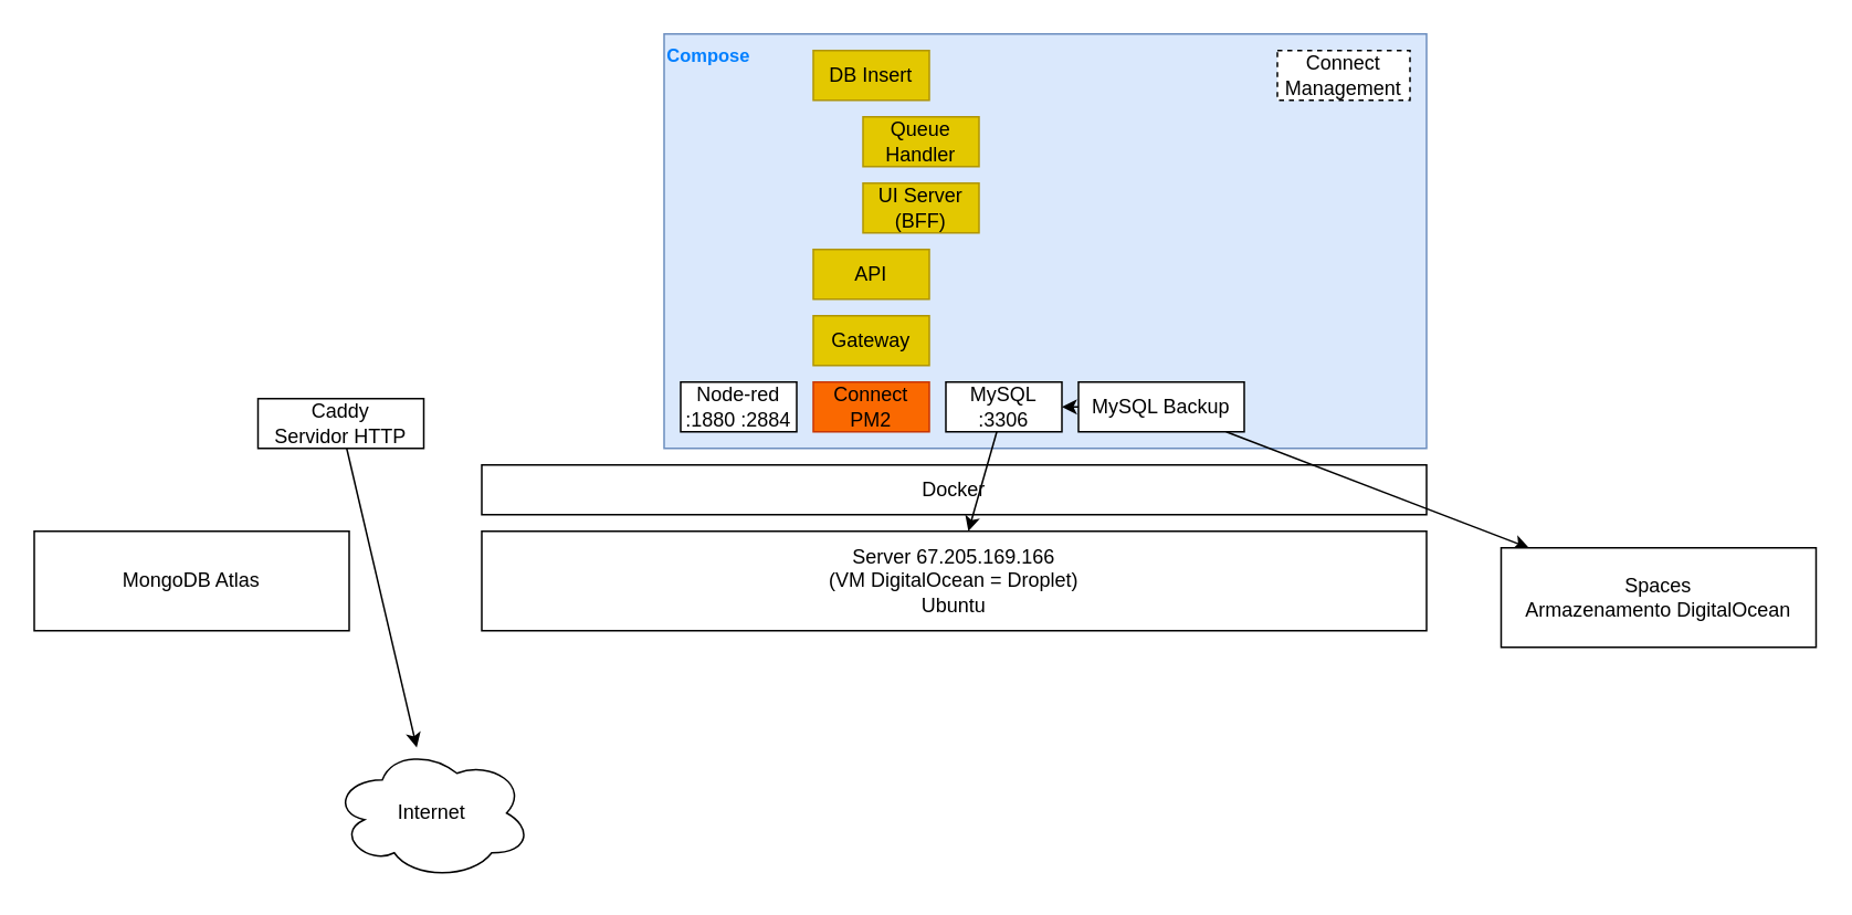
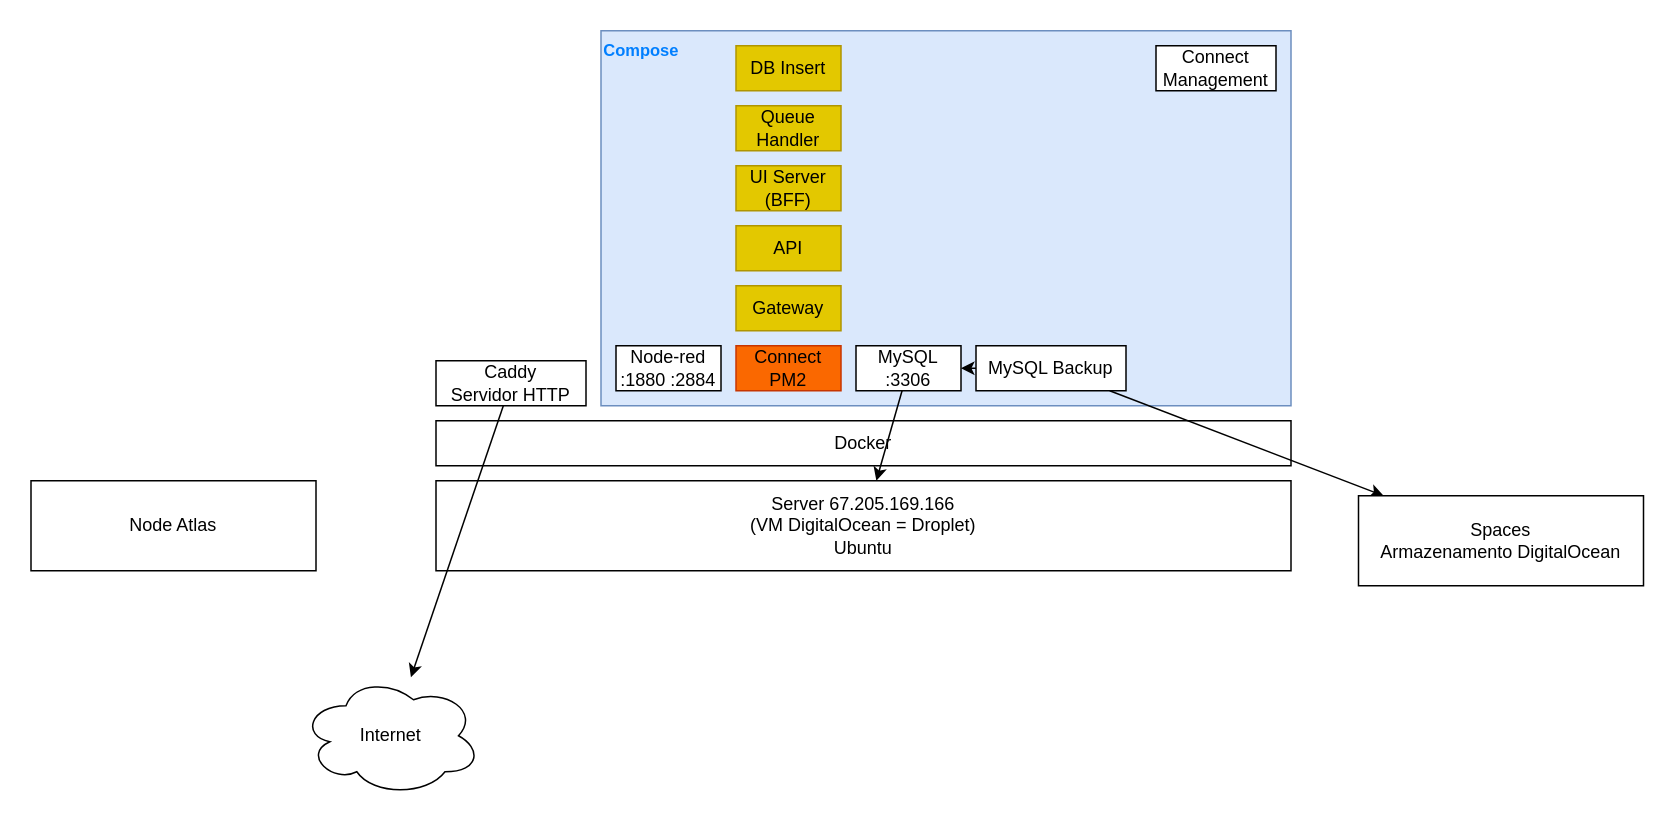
- <mxCell id="15" value="Connect Management" style="rounded=0;whiteSpace=wrap;html=1;dashed=1;" parent="1" vertex="1"><mxGeometry x="770" y="30" width="80" height="30" as="geometry" /></mxCell>
+ <mxCell id="15" value="Connect Management" style="rounded=0;whiteSpace=wrap;html=1;dashed=0;" parent="1" vertex="1"><mxGeometry x="770" y="30" width="80" height="30" as="geometry" /></mxCell>
- <mxCell id="18" value="Queue Handler" style="rounded=0;whiteSpace=wrap;html=1;fillColor=#e3c800;fontColor=#000000;strokeColor=#B09500;" parent="1" vertex="1"><mxGeometry x="520" y="70" width="70" height="30" as="geometry" /></mxCell>
+ <mxCell id="18" value="Queue Handler" style="rounded=0;whiteSpace=wrap;html=1;fillColor=#e3c800;fontColor=#000000;strokeColor=#B09500;" parent="1" vertex="1"><mxGeometry x="490" y="70" width="70" height="30" as="geometry" /></mxCell>
- <mxCell id="21" value="UI Server&lt;br&gt;(BFF)" style="rounded=0;whiteSpace=wrap;html=1;fillColor=#e3c800;fontColor=#000000;strokeColor=#B09500;" parent="1" vertex="1"><mxGeometry x="520" y="110" width="70" height="30" as="geometry" /></mxCell>
+ <mxCell id="21" value="UI Server&lt;br&gt;(BFF)" style="rounded=0;whiteSpace=wrap;html=1;fillColor=#e3c800;fontColor=#000000;strokeColor=#B09500;" parent="1" vertex="1"><mxGeometry x="490" y="110" width="70" height="30" as="geometry" /></mxCell>
- <mxCell id="6" value="Caddy&lt;br&gt;Servidor HTTP" style="rounded=0;whiteSpace=wrap;html=1;" parent="1" vertex="1"><mxGeometry x="155" y="240" width="100" height="30" as="geometry" /></mxCell>
+ <mxCell id="6" value="Caddy&lt;br&gt;Servidor HTTP" style="rounded=0;whiteSpace=wrap;html=1;" parent="1" vertex="1"><mxGeometry x="290" y="240" width="100" height="30" as="geometry" /></mxCell>
- <mxCell id="13" value="MongoDB Atlas" style="rounded=0;whiteSpace=wrap;html=1;" parent="1" vertex="1"><mxGeometry x="20" y="320" width="190" height="60" as="geometry" /></mxCell>
+ <mxCell id="13" value="Node Atlas" style="rounded=0;whiteSpace=wrap;html=1;" parent="1" vertex="1"><mxGeometry x="20" y="320" width="190" height="60" as="geometry" /></mxCell>
